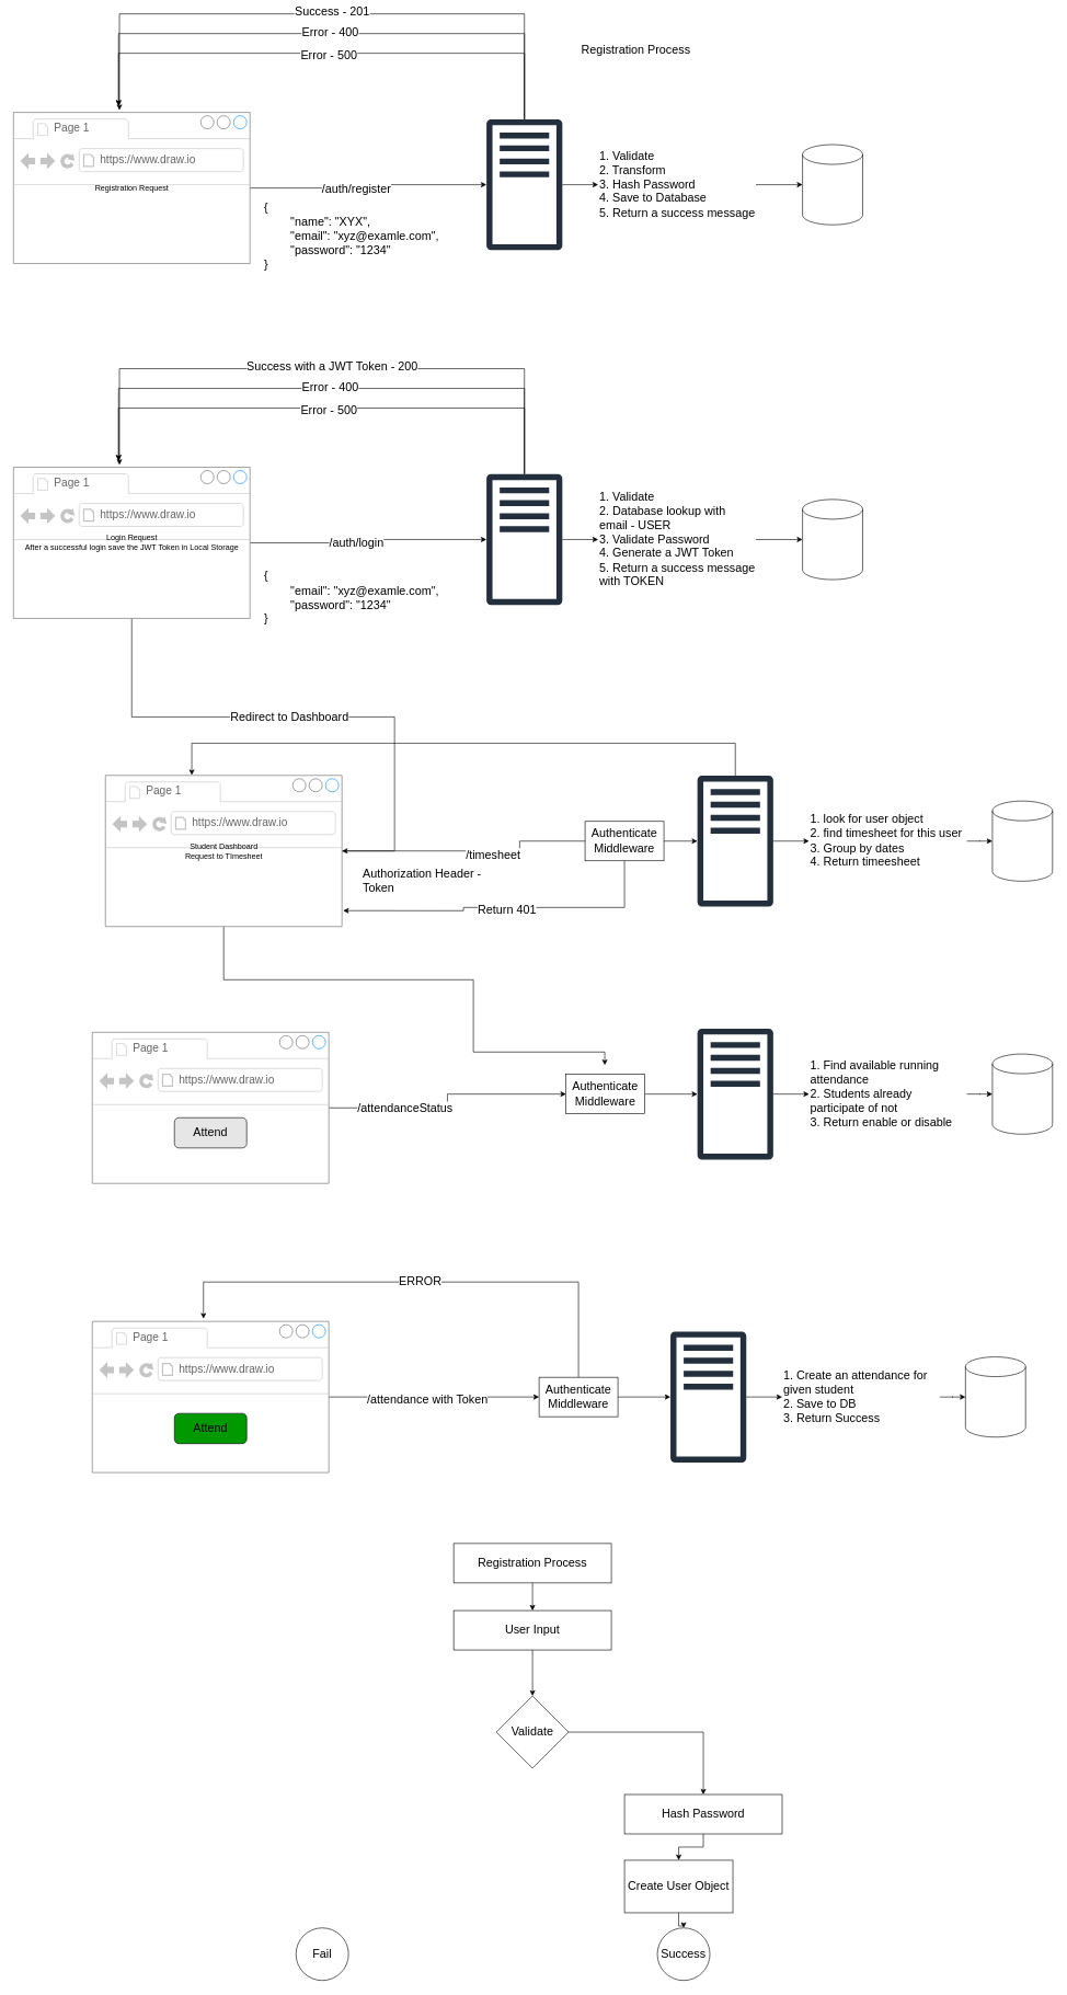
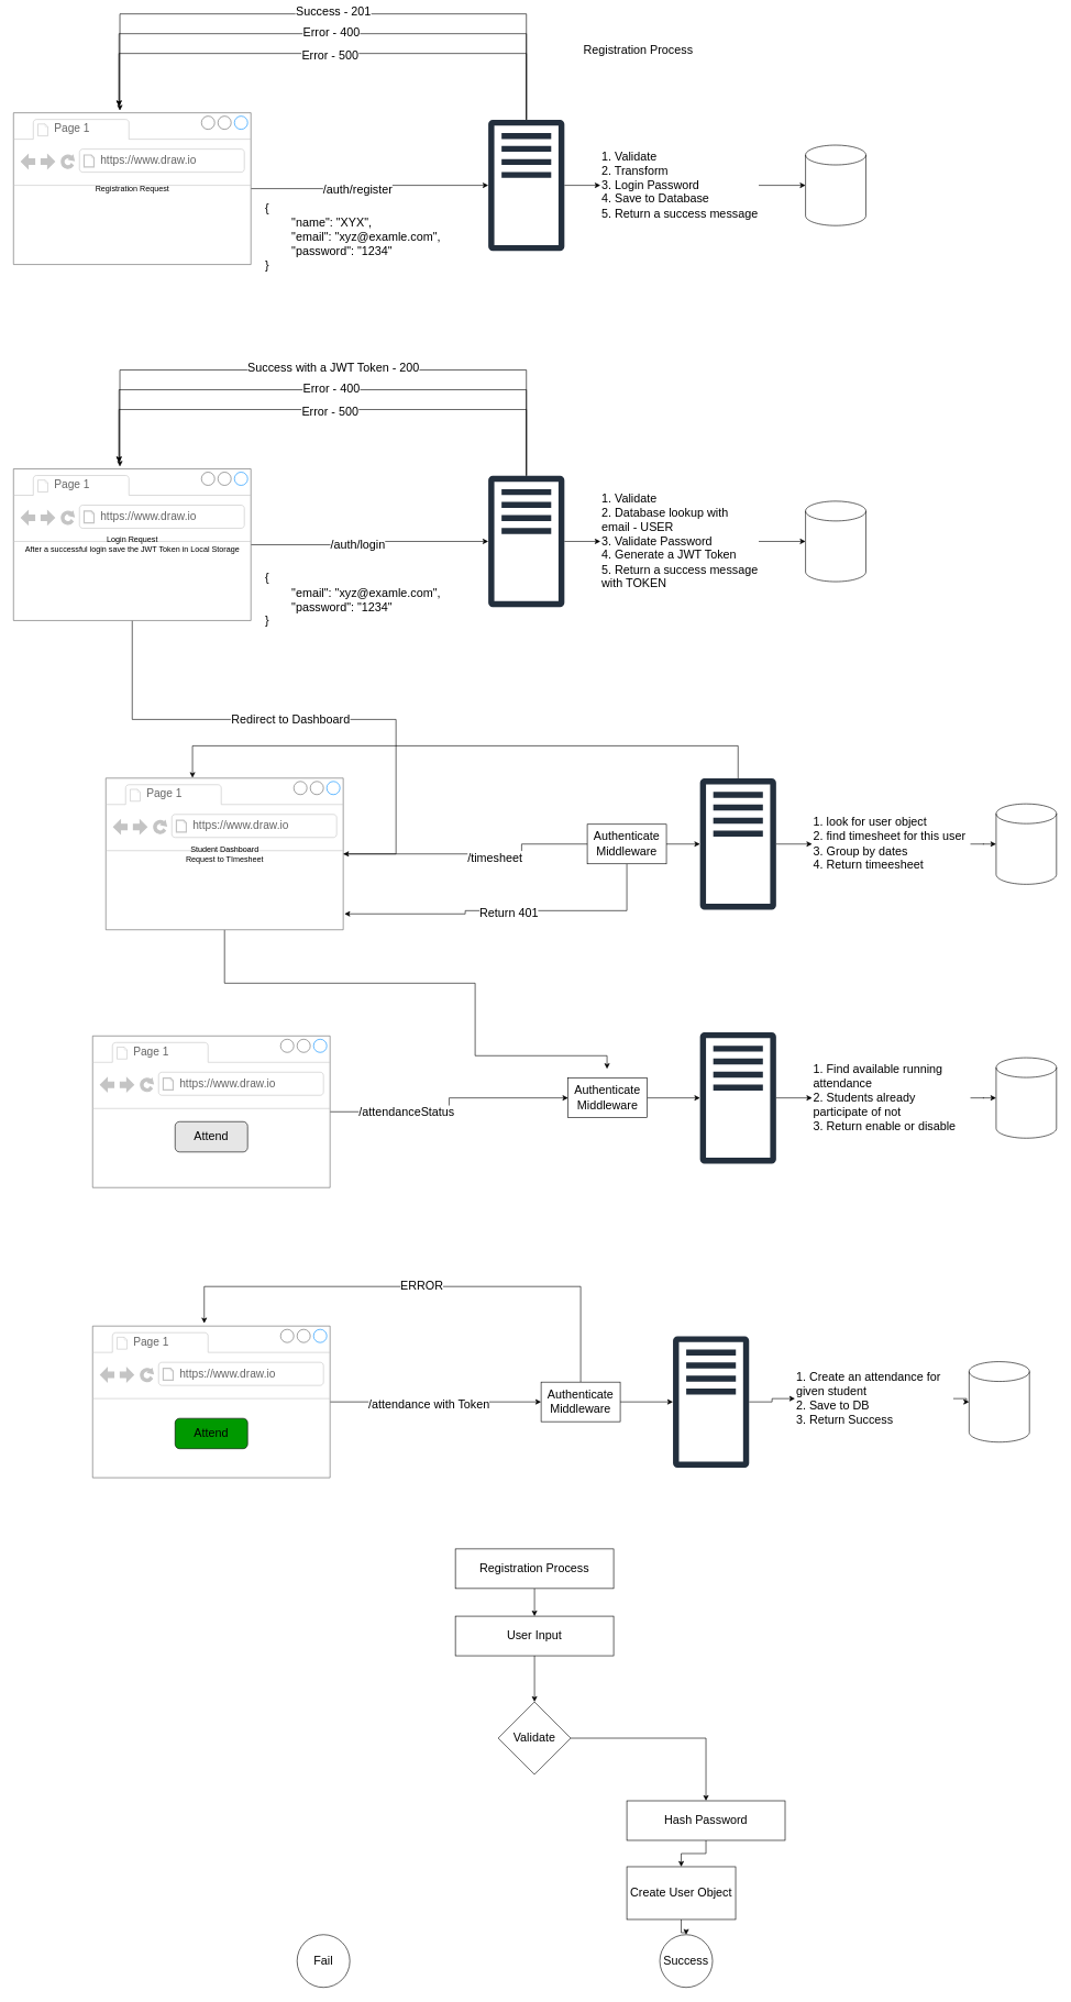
- <mxCell id="18" value="1. Validate&lt;br&gt;2. Transform&lt;br&gt;3. Hash Password&lt;br&gt;4. Save to Database&lt;br&gt;5. Return a success message" style="text;html=1;strokeColor=none;fillColor=none;align=left;verticalAlign=middle;whiteSpace=wrap;rounded=0;fontSize=18;" vertex="1" parent="1"><mxGeometry x="910" y="211" width="240" height="138" as="geometry" /></mxCell>
+ <mxCell id="18" value="1. Validate&lt;br&gt;2. Transform&lt;br&gt;3. Login Password&lt;br&gt;4. Save to Database&lt;br&gt;5. Return a success message" style="text;html=1;strokeColor=none;fillColor=none;align=left;verticalAlign=middle;whiteSpace=wrap;rounded=0;fontSize=18;" vertex="1" parent="1"><mxGeometry x="910" y="211" width="240" height="138" as="geometry" /></mxCell>
- <mxCell id="51" value="Authorization Header - Token" style="text;html=1;strokeColor=none;fillColor=none;align=left;verticalAlign=middle;whiteSpace=wrap;rounded=0;fontSize=18;" vertex="1" parent="1"><mxGeometry x="550" y="1271" width="230" height="138" as="geometry" /></mxCell>
- <mxCell id="74" value="1. Create an attendance for given student&lt;br&gt;2. Save to DB&lt;br&gt;3. Return Success" style="text;html=1;strokeColor=none;fillColor=none;align=left;verticalAlign=middle;whiteSpace=wrap;rounded=0;fontSize=18;" vertex="1" parent="1"><mxGeometry x="1190" y="2056" width="240" height="138" as="geometry" /></mxCell>
+ <mxCell id="74" value="1. Create an attendance for given student&lt;br&gt;2. Save to DB&lt;br&gt;3. Return Success" style="text;html=1;strokeColor=none;fillColor=none;align=left;verticalAlign=middle;whiteSpace=wrap;rounded=0;fontSize=18;" vertex="1" parent="1"><mxGeometry x="1205" y="2051" width="240" height="138" as="geometry" /></mxCell>
